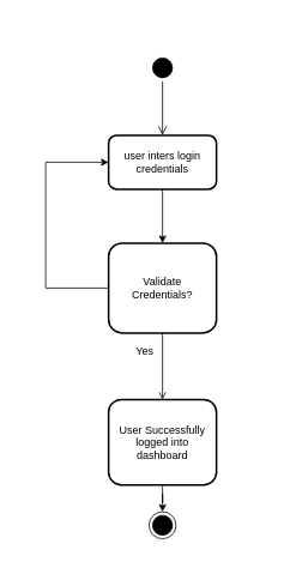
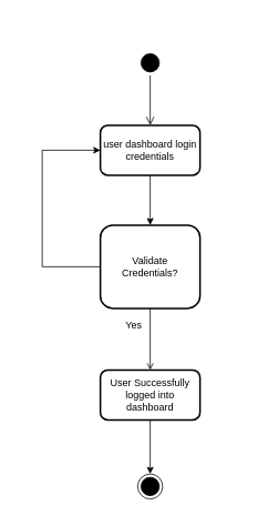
- <mxCell id="6" value="user inters login credentials" style="rounded=1;whiteSpace=wrap;html=1;strokeColor=#000000;strokeWidth=2;gradientColor=none;fillColor=none;" parent="1" vertex="1"><mxGeometry x="120" y="150" width="120" height="60" as="geometry" /></mxCell>
+ <mxCell id="6" value="user dashboard login credentials" style="rounded=1;whiteSpace=wrap;html=1;strokeColor=#000000;strokeWidth=2;gradientColor=none;fillColor=none;" parent="1" vertex="1"><mxGeometry x="120" y="150" width="120" height="60" as="geometry" /></mxCell>
- <mxCell id="11" value="User Successfully&lt;br&gt;logged into dashboard" style="rounded=1;whiteSpace=wrap;html=1;strokeColor=#000000;strokeWidth=2;fillColor=none;gradientColor=none;" parent="1" vertex="1"><mxGeometry x="120" y="444" width="120" height="95" as="geometry" /></mxCell>
+ <mxCell id="11" value="User Successfully&lt;br&gt;logged into dashboard" style="rounded=1;whiteSpace=wrap;html=1;strokeColor=#000000;strokeWidth=2;fillColor=none;gradientColor=none;" parent="1" vertex="1"><mxGeometry x="120" y="444" width="120" height="60" as="geometry" /></mxCell>
